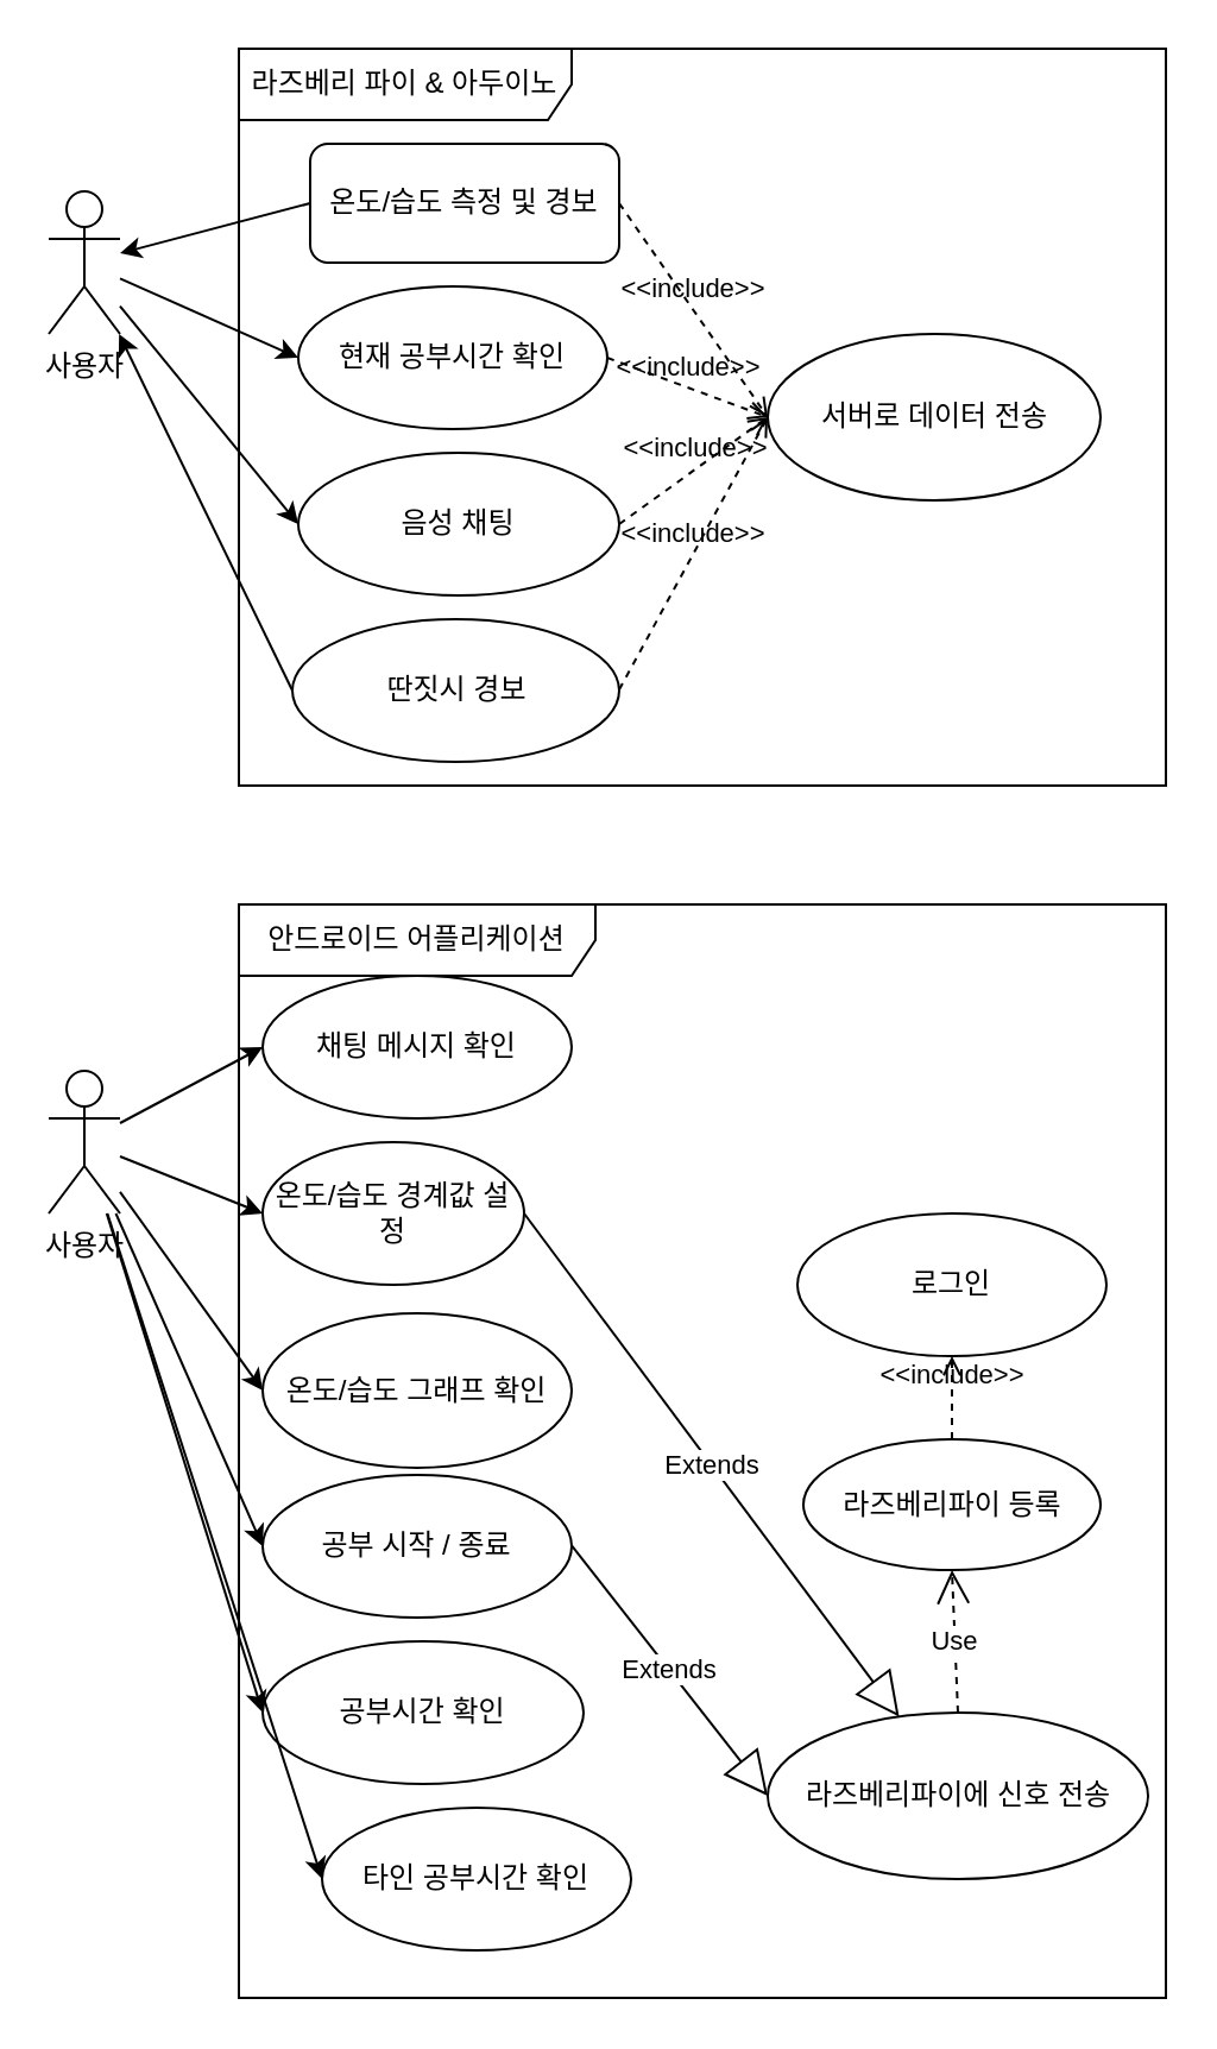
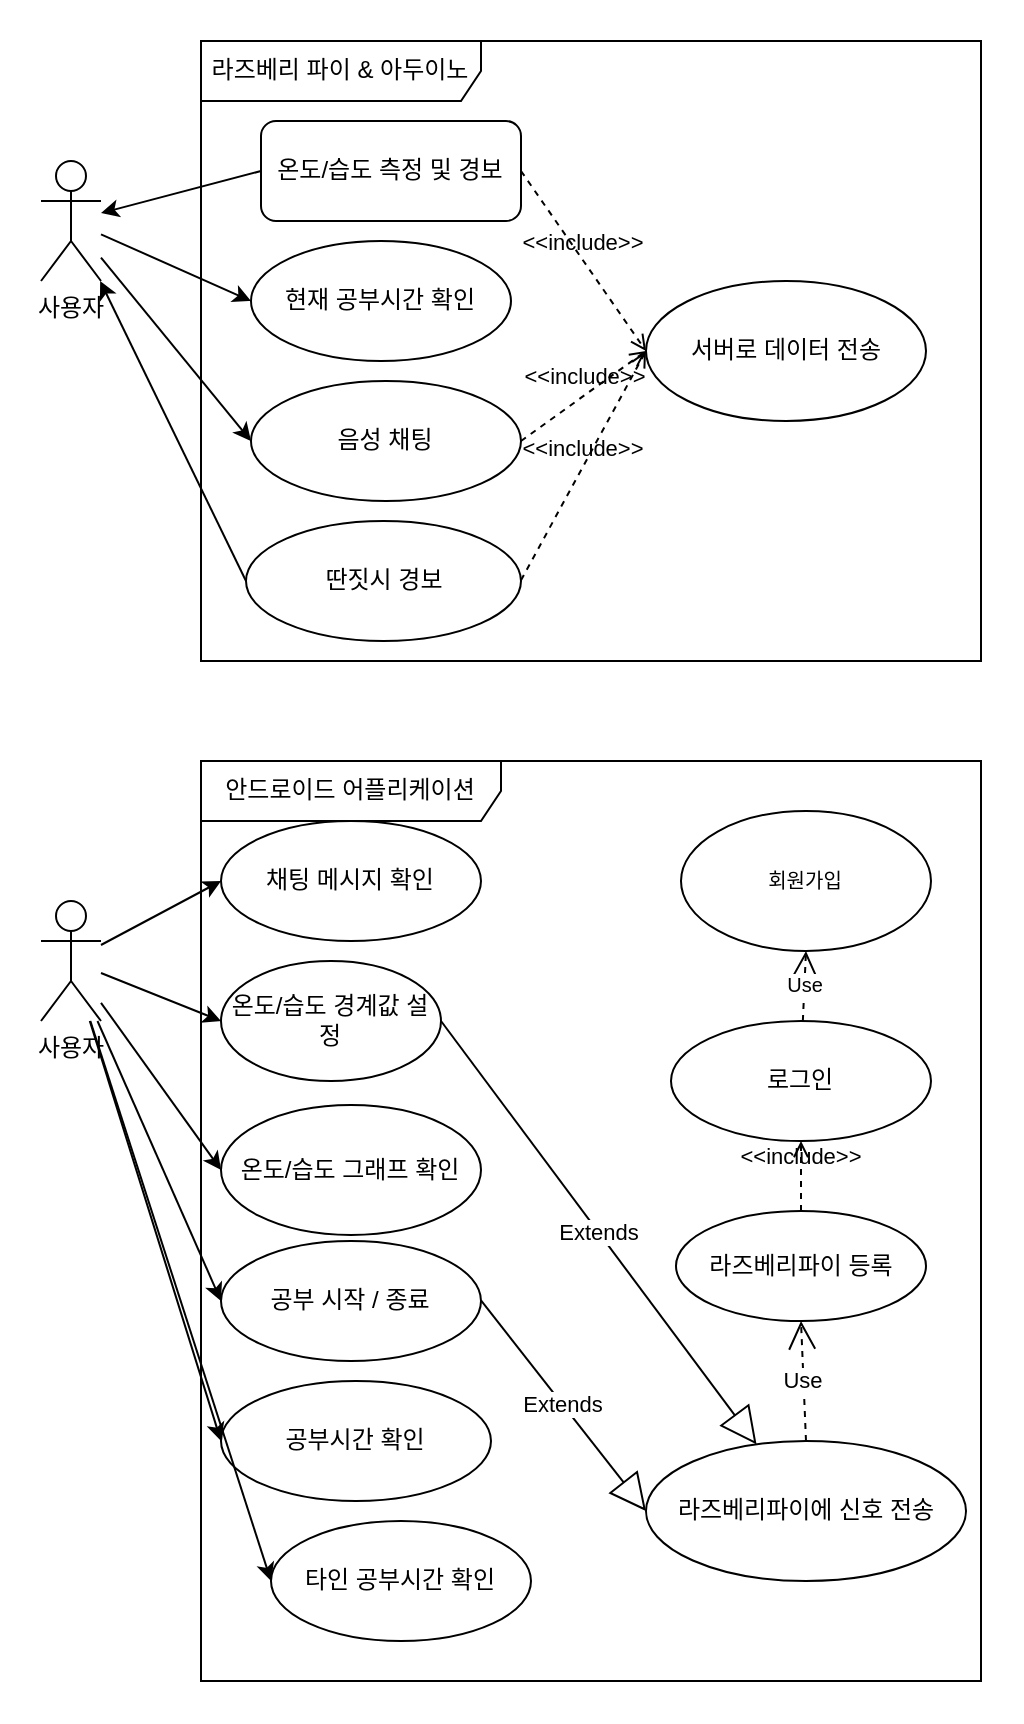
- <mxCell id="10" value="&amp;lt;&amp;lt;include&amp;gt;&amp;gt;" style="html=1;verticalAlign=bottom;labelBackgroundColor=none;endArrow=open;endFill=0;dashed=1;rounded=0;exitX=1;exitY=0.5;exitDx=0;exitDy=0;entryX=0;entryY=0.5;entryDx=0;entryDy=0;" parent="1" source="5" target="8" edge="1"><mxGeometry width="160" relative="1" as="geometry"><mxPoint x="300" y="160" as="sourcePoint" /><mxPoint x="310" y="190" as="targetPoint" /></mxGeometry></mxCell>
+ <mxCell id="38" value="회원가입" style="ellipse;whiteSpace=wrap;html=1;fontSize=10;" parent="1" vertex="1"><mxGeometry x="340" y="405" width="125" height="70" as="geometry" /></mxCell>
+ <mxCell id="39" value="Use" style="endArrow=open;endSize=12;dashed=1;html=1;rounded=0;fontSize=10;entryX=0.5;entryY=1;entryDx=0;entryDy=0;" parent="1" source="18" target="38" edge="1"><mxGeometry width="160" relative="1" as="geometry"><mxPoint x="260" y="590" as="sourcePoint" /><mxPoint x="420" y="590" as="targetPoint" /></mxGeometry></mxCell>
